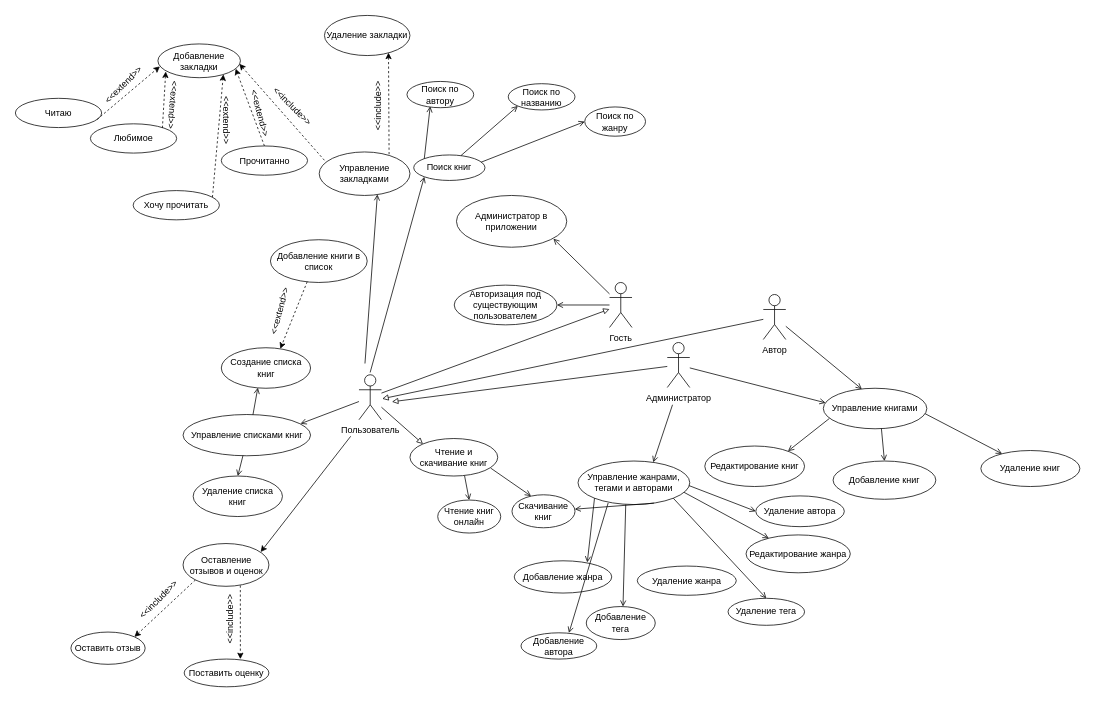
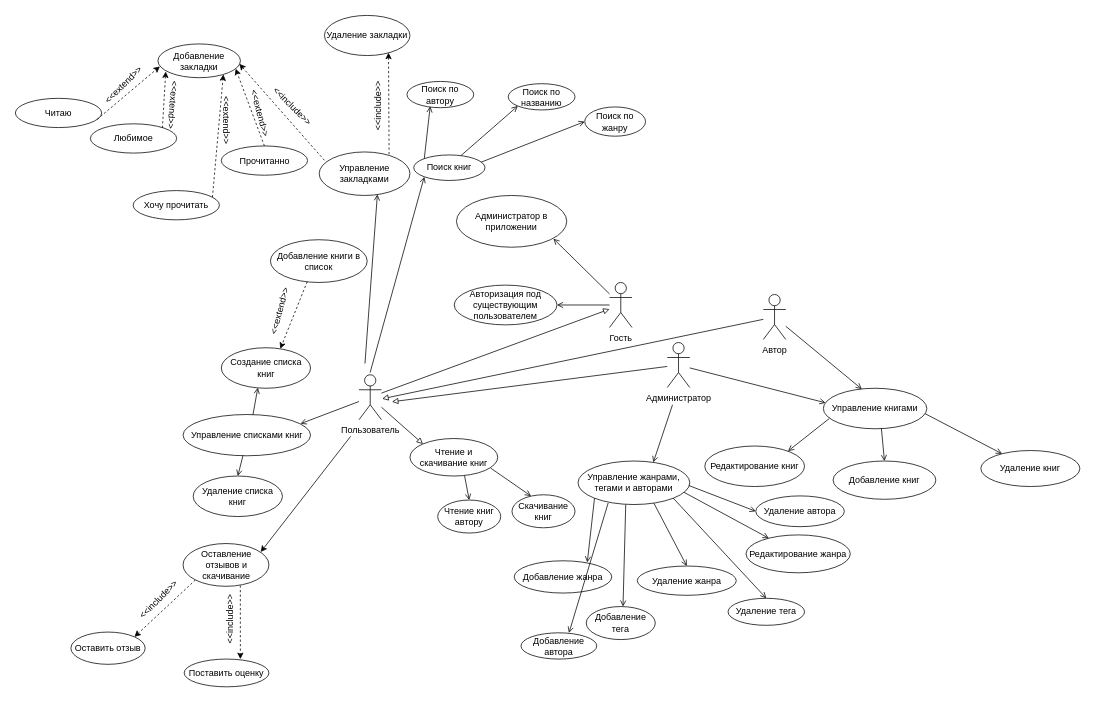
- <mxCell id="40" value="" style="endArrow=open;html=1;rounded=0;exitX=0.679;exitY=0.969;exitDx=0;exitDy=0;exitPerimeter=0;endFill=0;strokeColor=default;align=center;verticalAlign=middle;fontFamily=Helvetica;fontSize=11;fontColor=default;labelBackgroundColor=default;startArrow=none;startFill=0;" parent="1" source="12" target="48" edge="1"><mxGeometry width="50" height="50" relative="1" as="geometry"><mxPoint x="634" y="690" as="sourcePoint" /><mxPoint x="684" y="640" as="targetPoint" /></mxGeometry></mxCell>
+ <mxCell id="40" value="" style="endArrow=open;html=1;rounded=0;exitX=0.679;exitY=0.969;exitDx=0;exitDy=0;exitPerimeter=0;entryX=0.5;entryY=0;entryDx=0;entryDy=0;endFill=0;strokeColor=default;align=center;verticalAlign=middle;fontFamily=Helvetica;fontSize=11;fontColor=default;labelBackgroundColor=default;startArrow=none;startFill=0;" parent="1" source="12" target="25" edge="1"><mxGeometry width="50" height="50" relative="1" as="geometry"><mxPoint x="634" y="690" as="sourcePoint" /><mxPoint x="684" y="640" as="targetPoint" /></mxGeometry></mxCell>
- <mxCell id="46" value="Чтение книг онлайн" style="ellipse;whiteSpace=wrap;html=1;" parent="1" vertex="1"><mxGeometry x="583" y="666" width="84" height="44" as="geometry" /></mxCell>
+ <mxCell id="46" value="Чтение книг автору" style="ellipse;whiteSpace=wrap;html=1;" parent="1" vertex="1"><mxGeometry x="583" y="666" width="84" height="44" as="geometry" /></mxCell>
- <mxCell id="61" value="Оставление отзывов и оценок" style="ellipse;whiteSpace=wrap;html=1;" parent="1" vertex="1"><mxGeometry x="243.5" y="724" width="114.5" height="57" as="geometry" /></mxCell>
+ <mxCell id="61" value="Оставление отзывов и скачивание" style="ellipse;whiteSpace=wrap;html=1;" parent="1" vertex="1"><mxGeometry x="243.5" y="724" width="114.5" height="57" as="geometry" /></mxCell>
